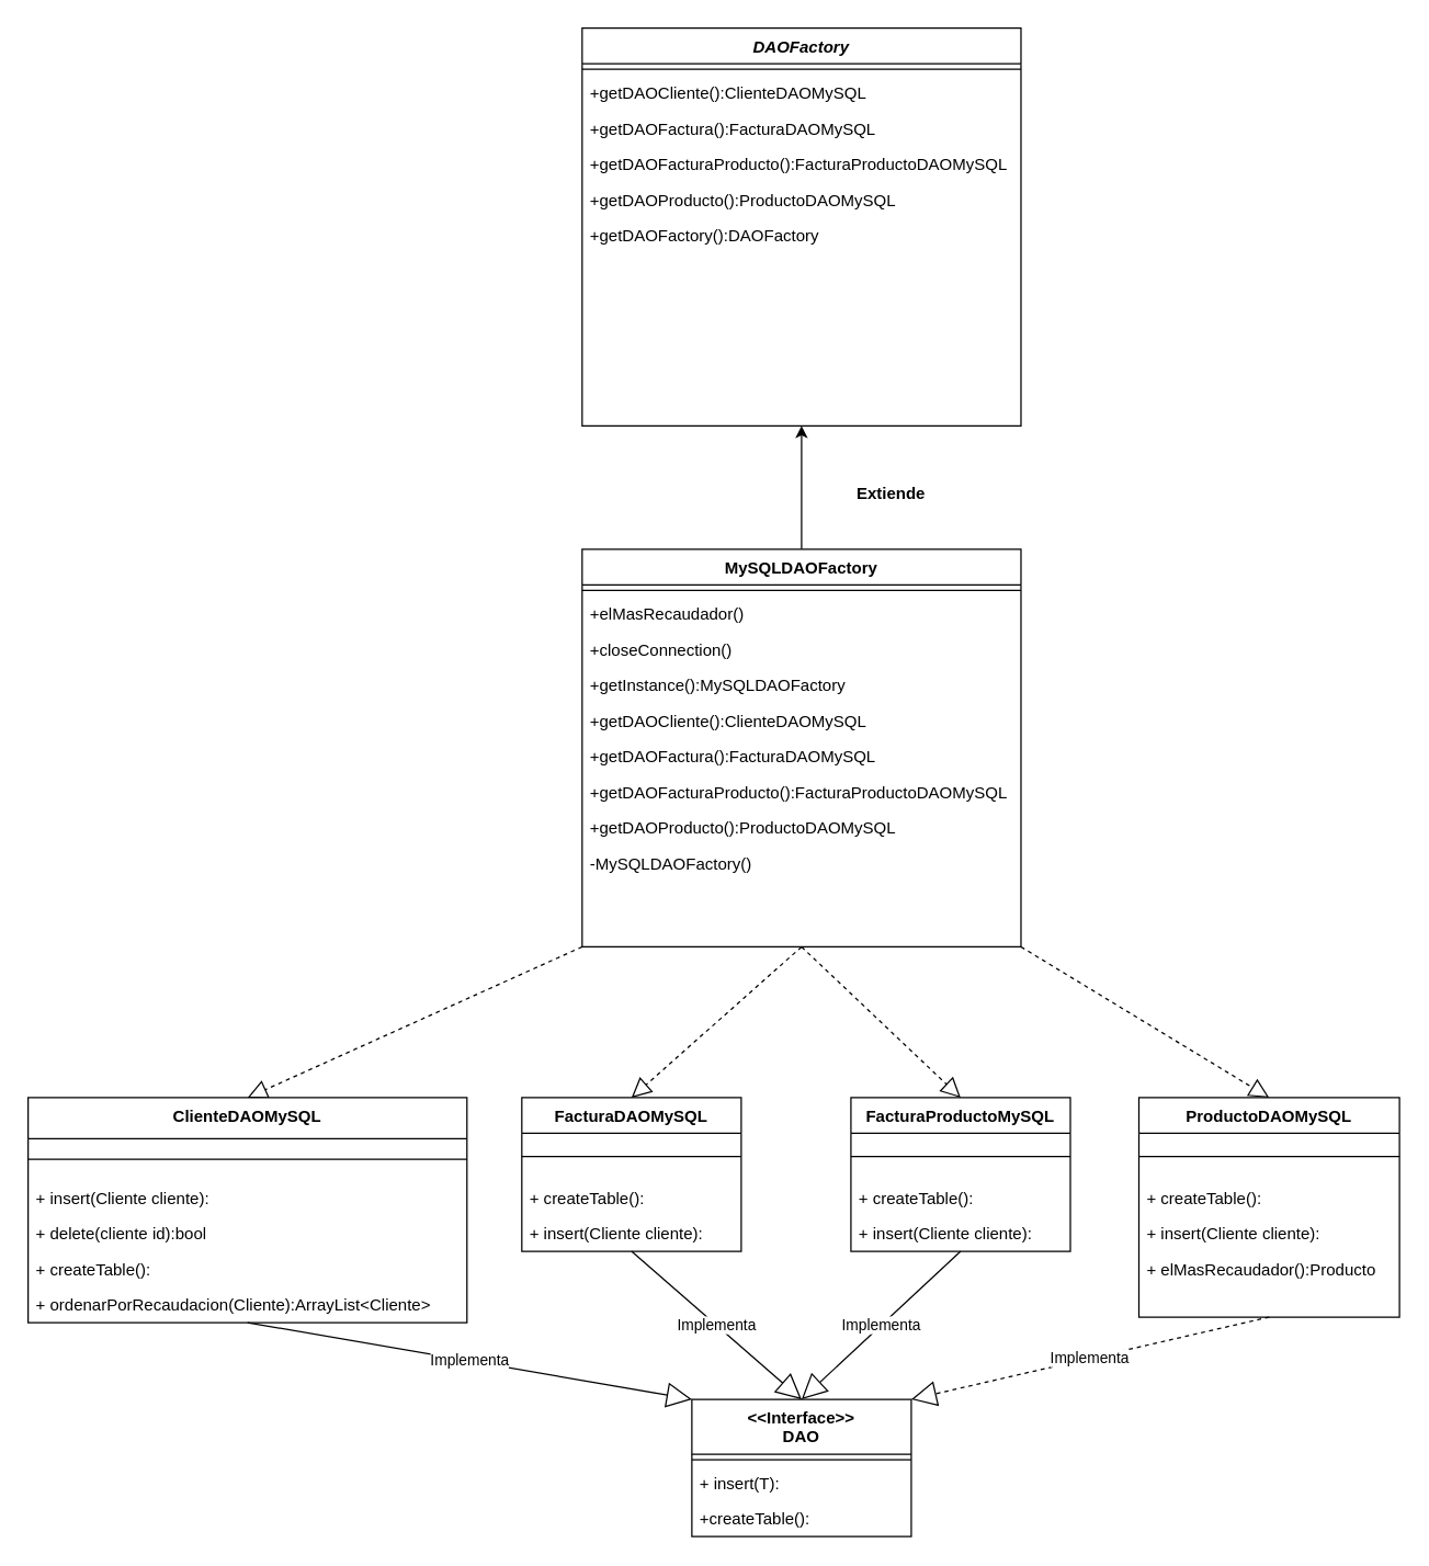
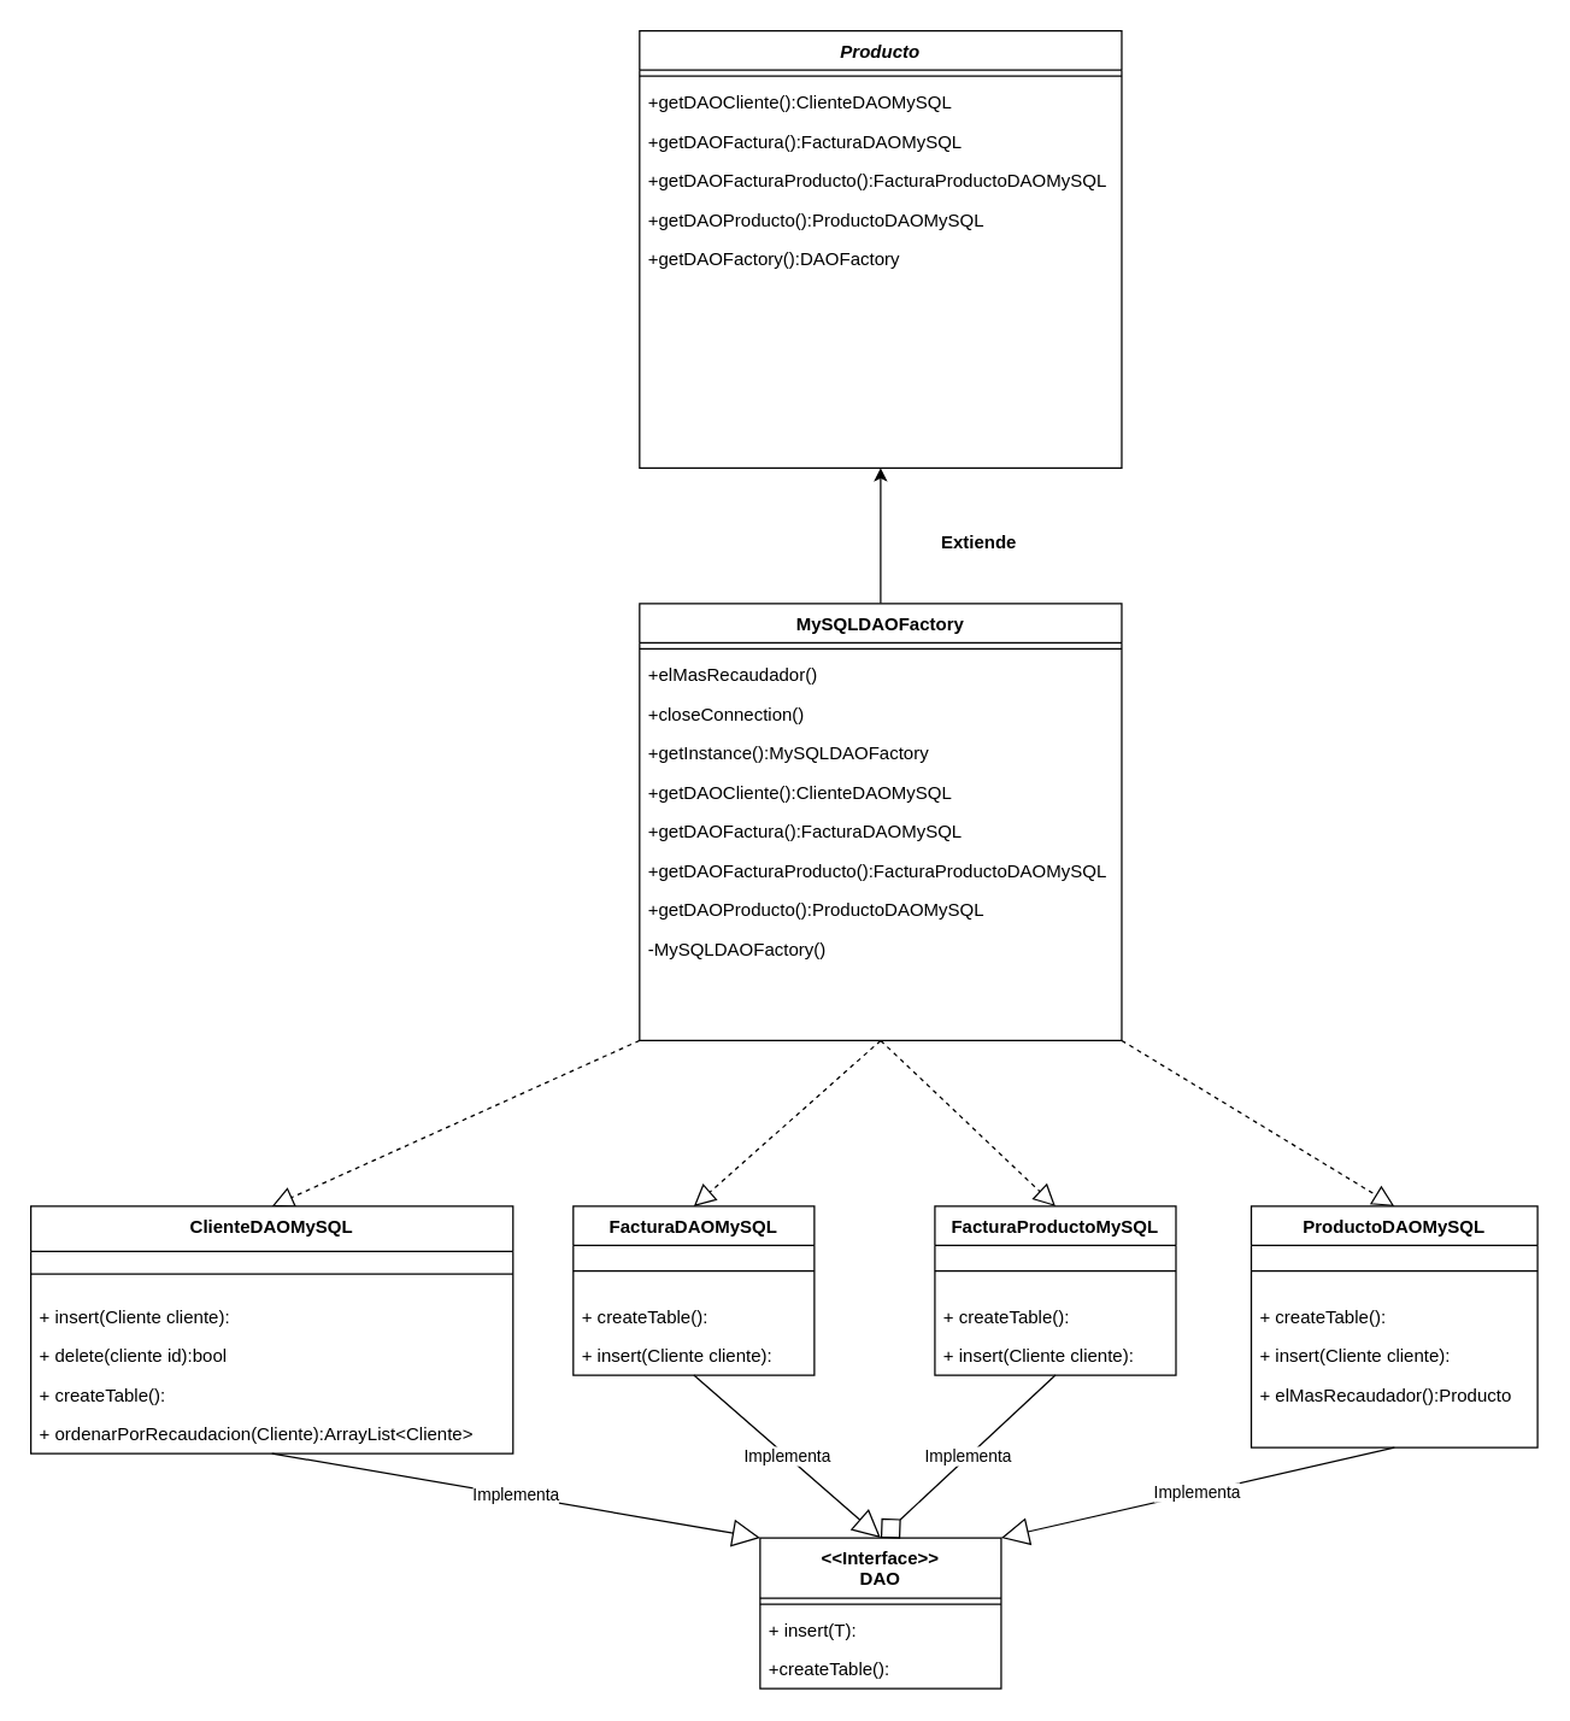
- <mxCell id="13" value="DAOFactory" style="swimlane;fontStyle=3;align=center;verticalAlign=top;childLayout=stackLayout;horizontal=1;startSize=26;horizontalStack=0;resizeParent=1;resizeLast=0;collapsible=1;marginBottom=0;rounded=0;shadow=0;strokeWidth=1;" parent="1" vertex="1"><mxGeometry x="424" y="20" width="320" height="290" as="geometry"><mxRectangle x="130" y="380" width="160" height="26" as="alternateBounds" /></mxGeometry></mxCell>
+ <mxCell id="13" value="Producto" style="swimlane;fontStyle=3;align=center;verticalAlign=top;childLayout=stackLayout;horizontal=1;startSize=26;horizontalStack=0;resizeParent=1;resizeLast=0;collapsible=1;marginBottom=0;rounded=0;shadow=0;strokeWidth=1;" parent="1" vertex="1"><mxGeometry x="424" y="20" width="320" height="290" as="geometry"><mxRectangle x="130" y="380" width="160" height="26" as="alternateBounds" /></mxGeometry></mxCell>
- <mxCell id="49" value="Implementa" style="endArrow=block;endSize=16;endFill=0;html=1;rounded=0;exitX=0.5;exitY=1;exitDx=0;exitDy=0;entryX=1;entryY=0;entryDx=0;entryDy=0;dashed=1;" parent="1" source="39" target="44" edge="1"><mxGeometry width="160" relative="1" as="geometry"><mxPoint x="940" y="880" as="sourcePoint" /><mxPoint x="930" y="1020" as="targetPoint" /></mxGeometry></mxCell>
+ <mxCell id="49" value="Implementa" style="endArrow=block;endSize=16;endFill=0;html=1;rounded=0;exitX=0.5;exitY=1;exitDx=0;exitDy=0;entryX=1;entryY=0;entryDx=0;entryDy=0;" parent="1" source="39" target="44" edge="1"><mxGeometry width="160" relative="1" as="geometry"><mxPoint x="940" y="880" as="sourcePoint" /><mxPoint x="930" y="1020" as="targetPoint" /></mxGeometry></mxCell>
- <mxCell id="50" value="Implementa" style="endArrow=block;endSize=16;endFill=0;html=1;rounded=0;exitX=0.5;exitY=1;exitDx=0;exitDy=0;entryX=0.5;entryY=0;entryDx=0;entryDy=0;" parent="1" source="35" target="44" edge="1"><mxGeometry width="160" relative="1" as="geometry"><mxPoint x="720" y="1000" as="sourcePoint" /><mxPoint x="880" y="1000" as="targetPoint" /></mxGeometry></mxCell>
+ <mxCell id="50" value="Implementa" style="endArrow=diamond;endSize=16;endFill=0;html=1;rounded=0;exitX=0.5;exitY=1;exitDx=0;exitDy=0;entryX=0.5;entryY=0;entryDx=0;entryDy=0;" parent="1" source="35" target="44" edge="1"><mxGeometry width="160" relative="1" as="geometry"><mxPoint x="720" y="1000" as="sourcePoint" /><mxPoint x="880" y="1000" as="targetPoint" /></mxGeometry></mxCell>
